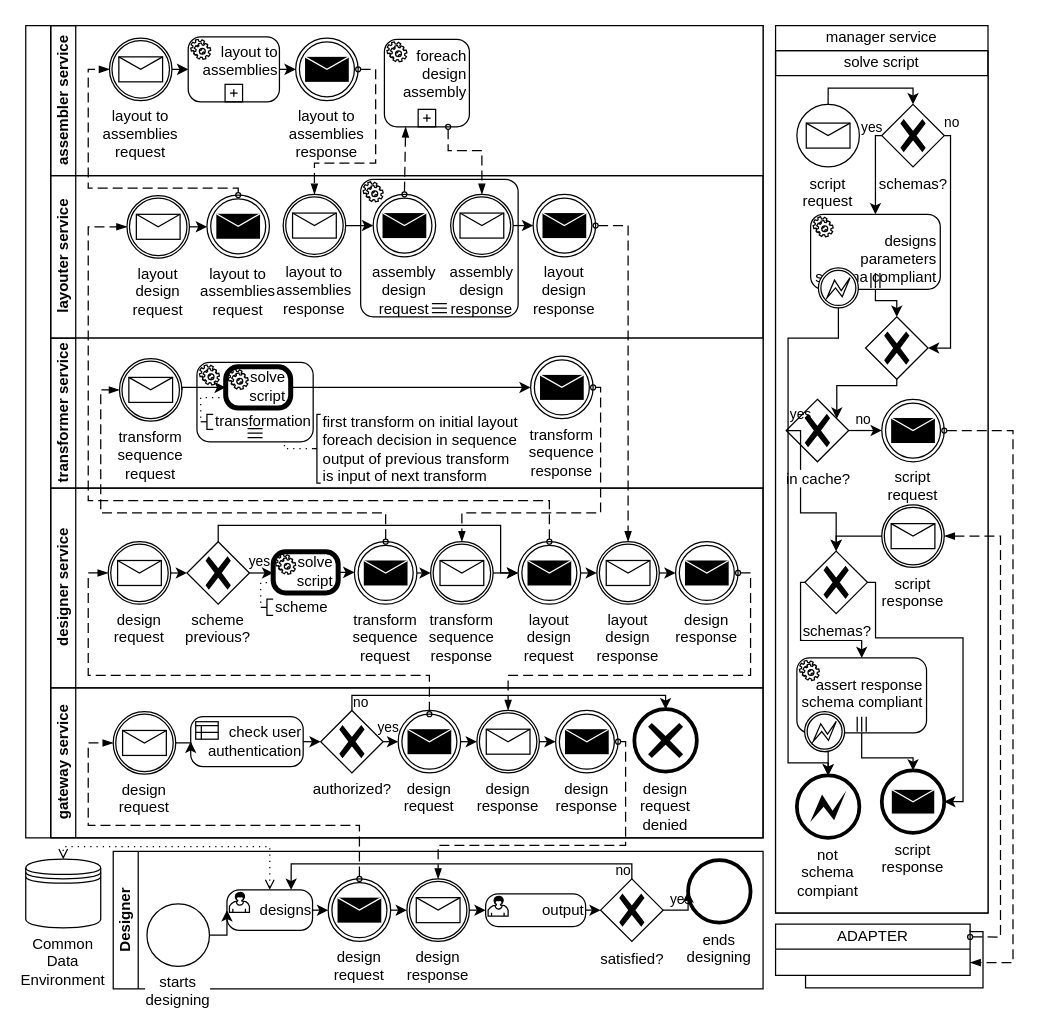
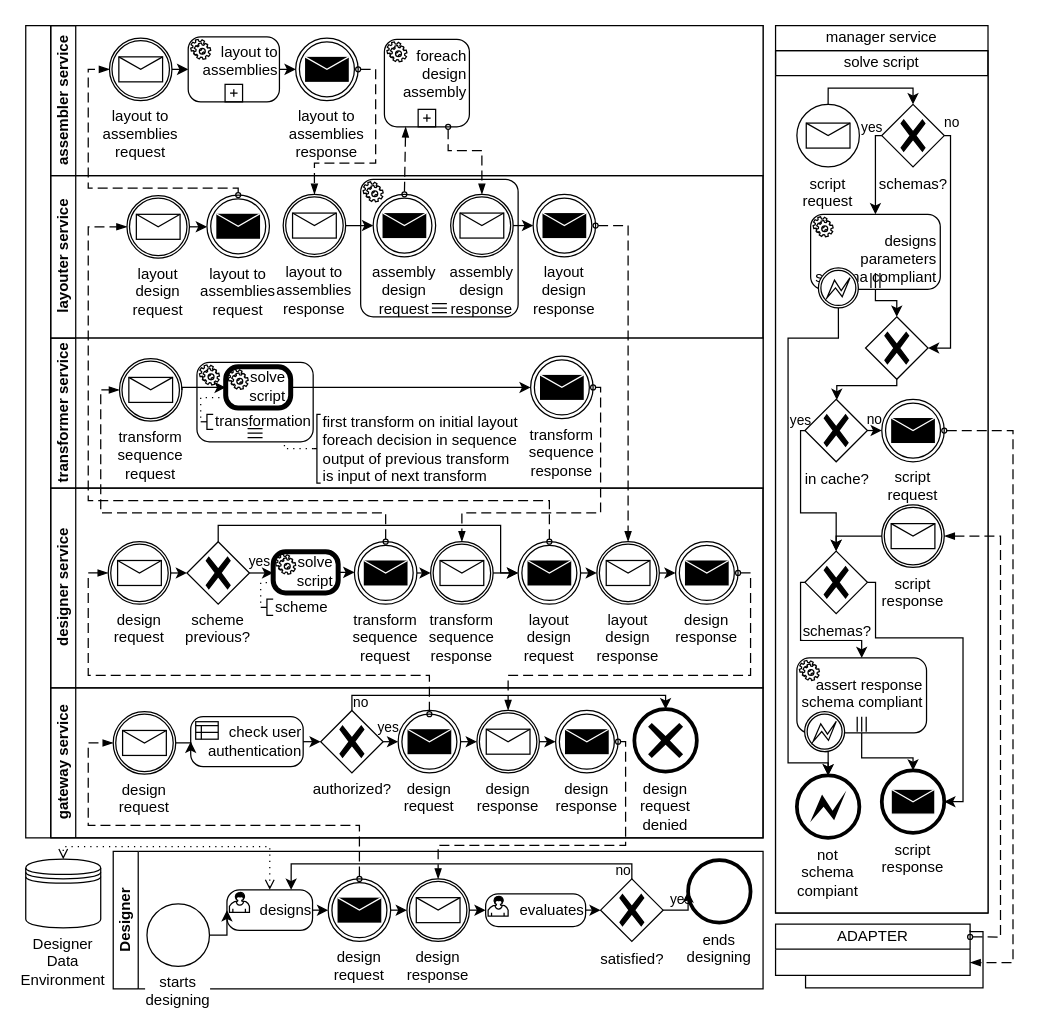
- <mxCell id="109" value="in cache?" style="points=[[0.25,0.25,0],[0.5,0,0],[0.75,0.25,0],[1,0.5,0],[0.75,0.75,0],[0.5,1,0],[0.25,0.75,0],[0,0.5,0]];shape=mxgraph.bpmn.gateway2;html=1;verticalLabelPosition=bottom;labelBackgroundColor=#ffffff;verticalAlign=top;align=center;perimeter=rhombusPerimeter;outlineConnect=0;outline=none;symbol=none;gwType=exclusive;fillColor=none;" parent="104" vertex="1"><mxGeometry x="8.5" y="279" width="50" height="50" as="geometry" /></mxCell>
+ <mxCell id="109" value="in cache?" style="points=[[0.25,0.25,0],[0.5,0,0],[0.75,0.25,0],[1,0.5,0],[0.75,0.75,0],[0.5,1,0],[0.25,0.75,0],[0,0.5,0]];shape=mxgraph.bpmn.gateway2;html=1;verticalLabelPosition=bottom;labelBackgroundColor=#ffffff;verticalAlign=top;align=center;perimeter=rhombusPerimeter;outlineConnect=0;outline=none;symbol=none;gwType=exclusive;fillColor=none;" parent="104" vertex="1"><mxGeometry x="23.5" y="279" width="50" height="50" as="geometry" /></mxCell>
- <mxCell id="85" value="output" style="points=[[0.25,0,0],[0.5,0,0],[0.75,0,0],[1,0.25,0],[1,0.5,0],[1,0.75,0],[0.75,1,0],[0.5,1,0],[0.25,1,0],[0,0.75,0],[0,0.5,0],[0,0.25,0]];shape=mxgraph.bpmn.task;whiteSpace=wrap;rectStyle=rounded;size=10;html=1;container=1;expand=0;collapsible=0;taskMarker=user;align=right;spacing=1;fillColor=none;" parent="77" vertex="1"><mxGeometry x="298" y="33.88" width="80" height="26.25" as="geometry" /></mxCell>
+ <mxCell id="85" value="evaluates" style="points=[[0.25,0,0],[0.5,0,0],[0.75,0,0],[1,0.25,0],[1,0.5,0],[1,0.75,0],[0.75,1,0],[0.5,1,0],[0.25,1,0],[0,0.75,0],[0,0.5,0],[0,0.25,0]];shape=mxgraph.bpmn.task;whiteSpace=wrap;rectStyle=rounded;size=10;html=1;container=1;expand=0;collapsible=0;taskMarker=user;align=right;spacing=1;fillColor=none;" parent="77" vertex="1"><mxGeometry x="298" y="33.88" width="80" height="26.25" as="geometry" /></mxCell>
- <mxCell id="95" value="Common Data Environment" style="shape=datastore;html=1;labelPosition=center;verticalLabelPosition=bottom;align=center;verticalAlign=top;whiteSpace=wrap;spacing=1;fillColor=none;" parent="1" vertex="1"><mxGeometry x="20" y="687" width="60" height="55" as="geometry" /></mxCell>
+ <mxCell id="95" value="Designer Data Environment" style="shape=datastore;html=1;labelPosition=center;verticalLabelPosition=bottom;align=center;verticalAlign=top;whiteSpace=wrap;spacing=1;fillColor=none;" parent="1" vertex="1"><mxGeometry x="20" y="687" width="60" height="55" as="geometry" /></mxCell>
